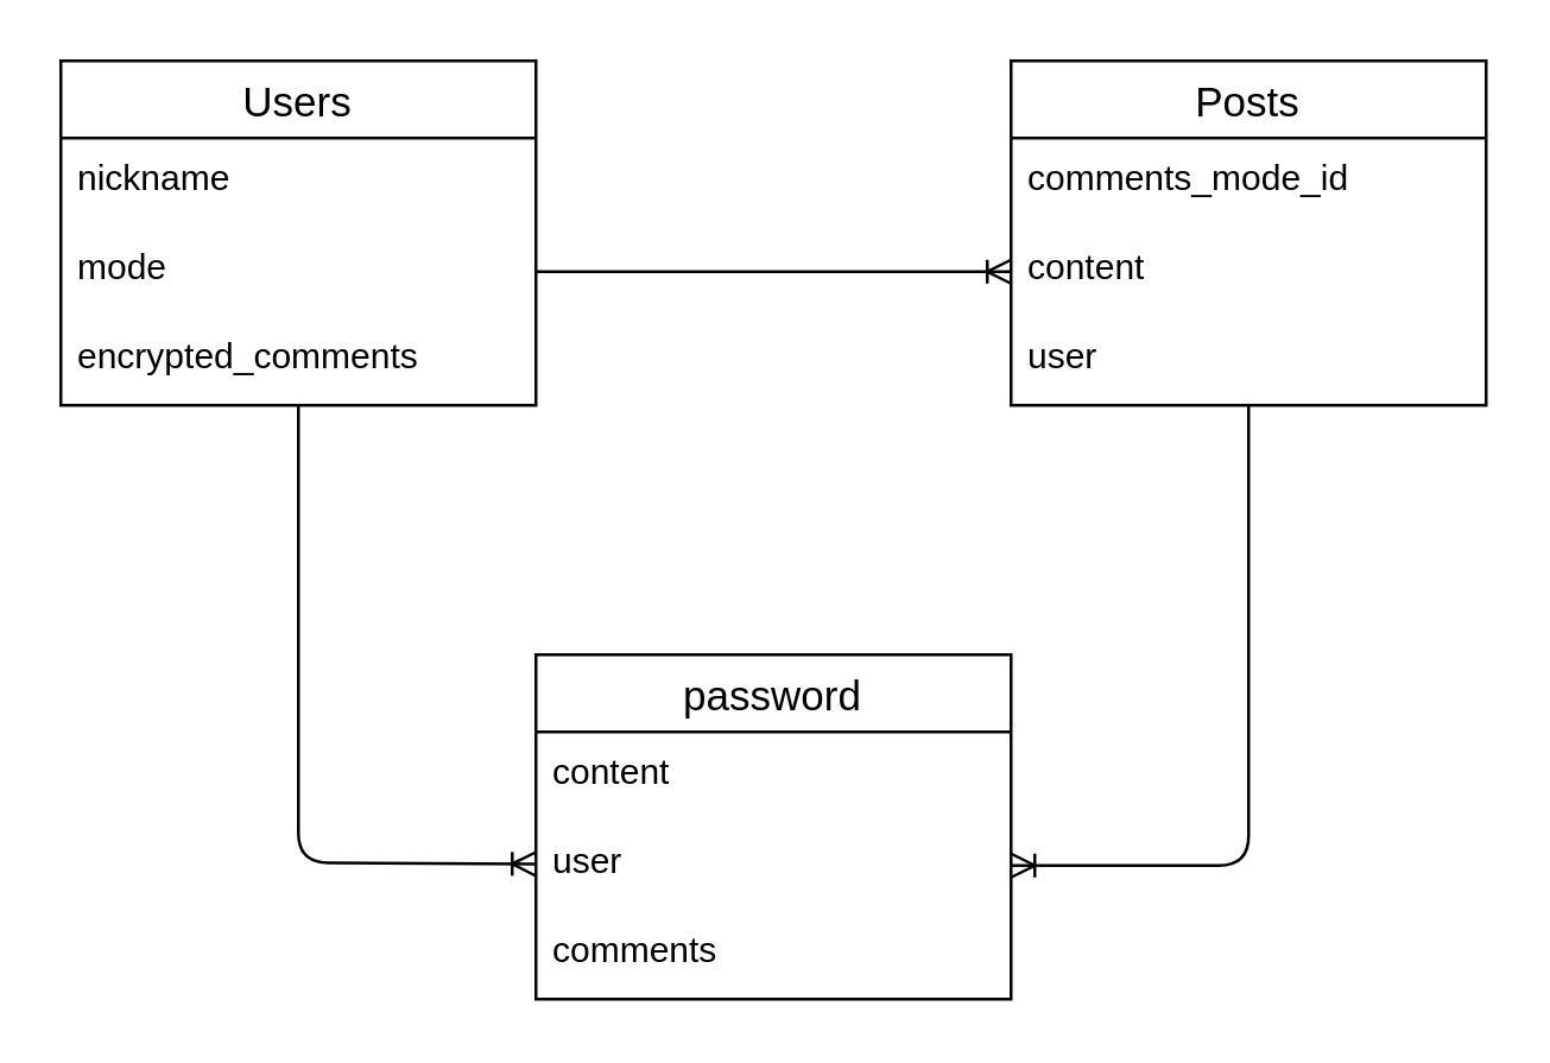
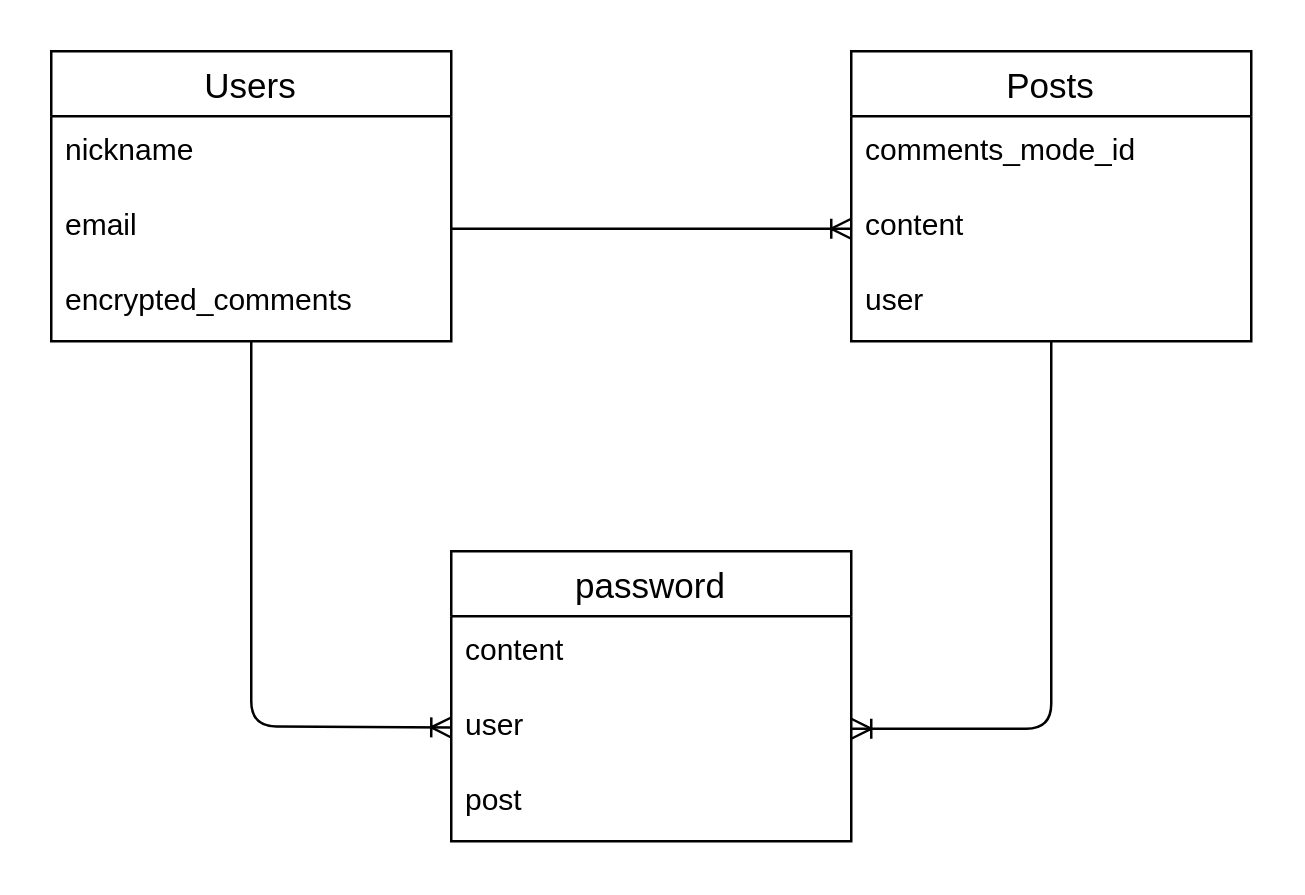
- <mxCell id="4" value="mode" style="text;strokeColor=none;fillColor=none;spacingLeft=4;spacingRight=4;overflow=hidden;rotatable=0;points=[[0,0.5],[1,0.5]];portConstraint=eastwest;fontSize=12;" parent="2" vertex="1"><mxGeometry y="56" width="160" height="30" as="geometry" /></mxCell>
+ <mxCell id="4" value="email" style="text;strokeColor=none;fillColor=none;spacingLeft=4;spacingRight=4;overflow=hidden;rotatable=0;points=[[0,0.5],[1,0.5]];portConstraint=eastwest;fontSize=12;" parent="2" vertex="1"><mxGeometry y="56" width="160" height="30" as="geometry" /></mxCell>
- <mxCell id="13" value="comments" style="text;strokeColor=none;fillColor=none;spacingLeft=4;spacingRight=4;overflow=hidden;rotatable=0;points=[[0,0.5],[1,0.5]];portConstraint=eastwest;fontSize=12;" parent="10" vertex="1"><mxGeometry y="86" width="160" height="30" as="geometry" /></mxCell>
+ <mxCell id="13" value="post" style="text;strokeColor=none;fillColor=none;spacingLeft=4;spacingRight=4;overflow=hidden;rotatable=0;points=[[0,0.5],[1,0.5]];portConstraint=eastwest;fontSize=12;" parent="10" vertex="1"><mxGeometry y="86" width="160" height="30" as="geometry" /></mxCell>
